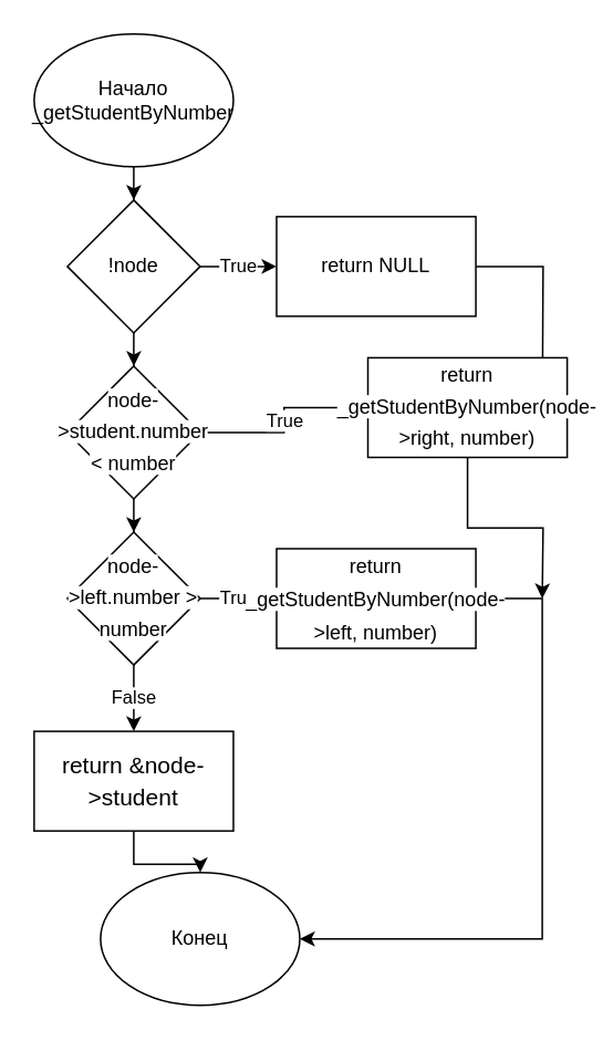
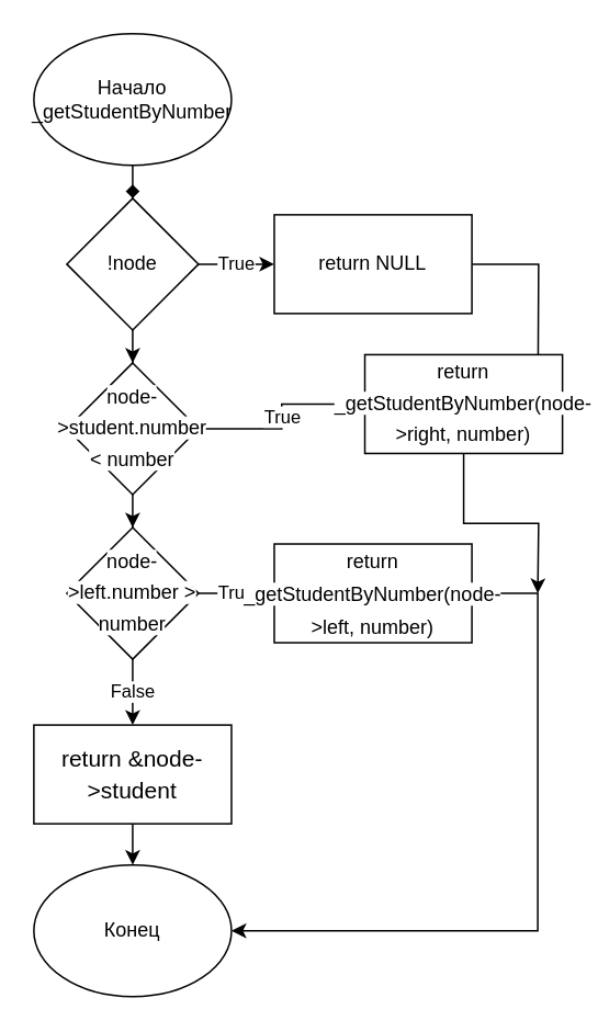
- <mxCell id="5" style="edgeStyle=orthogonalEdgeStyle;rounded=0;orthogonalLoop=1;jettySize=auto;html=1;entryX=0.5;entryY=0;entryDx=0;entryDy=0;" edge="1" parent="1" source="6" target="4"><mxGeometry relative="1" as="geometry" /></mxCell>
+ <mxCell id="5" style="edgeStyle=orthogonalEdgeStyle;rounded=0;orthogonalLoop=1;jettySize=auto;html=1;entryX=0.5;entryY=0;entryDx=0;entryDy=0;endArrow=diamond;" edge="1" parent="1" source="6" target="4"><mxGeometry relative="1" as="geometry" /></mxCell>
- <mxCell id="21" value="Конец" style="ellipse;whiteSpace=wrap;html=1;" vertex="1" parent="1"><mxGeometry x="60" y="525" width="120" height="80" as="geometry" /></mxCell>
+ <mxCell id="21" value="Конец" style="ellipse;whiteSpace=wrap;html=1;" vertex="1" parent="1"><mxGeometry x="20" y="525" width="120" height="80" as="geometry" /></mxCell>
